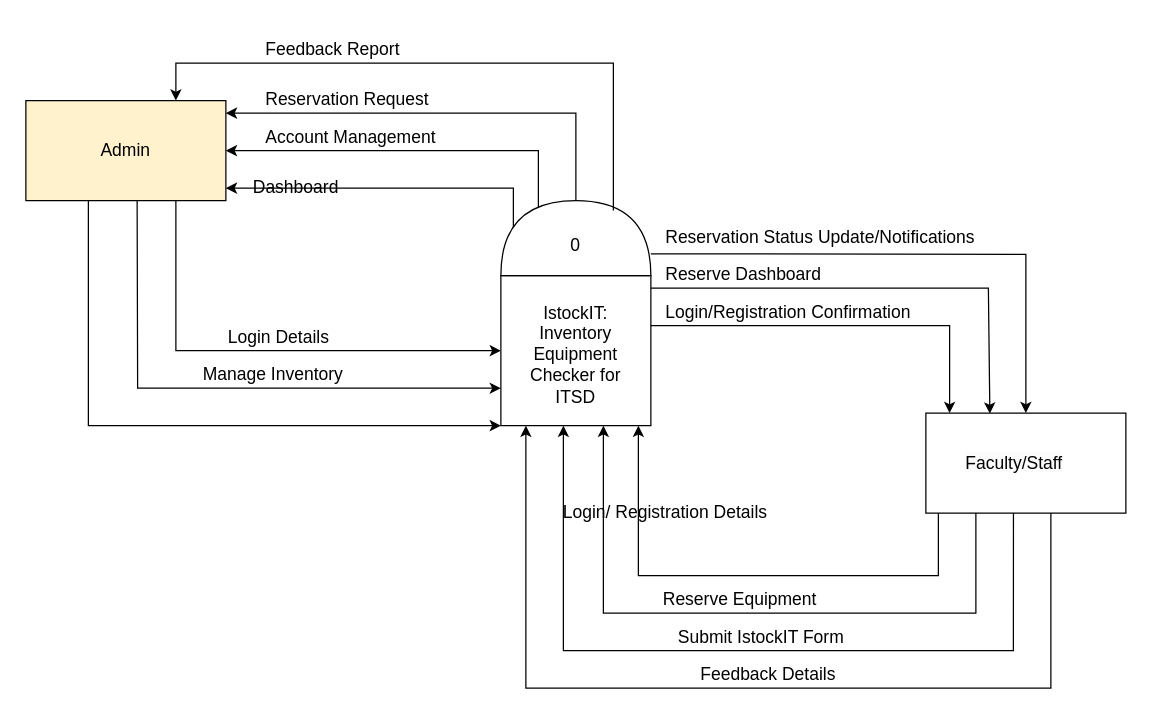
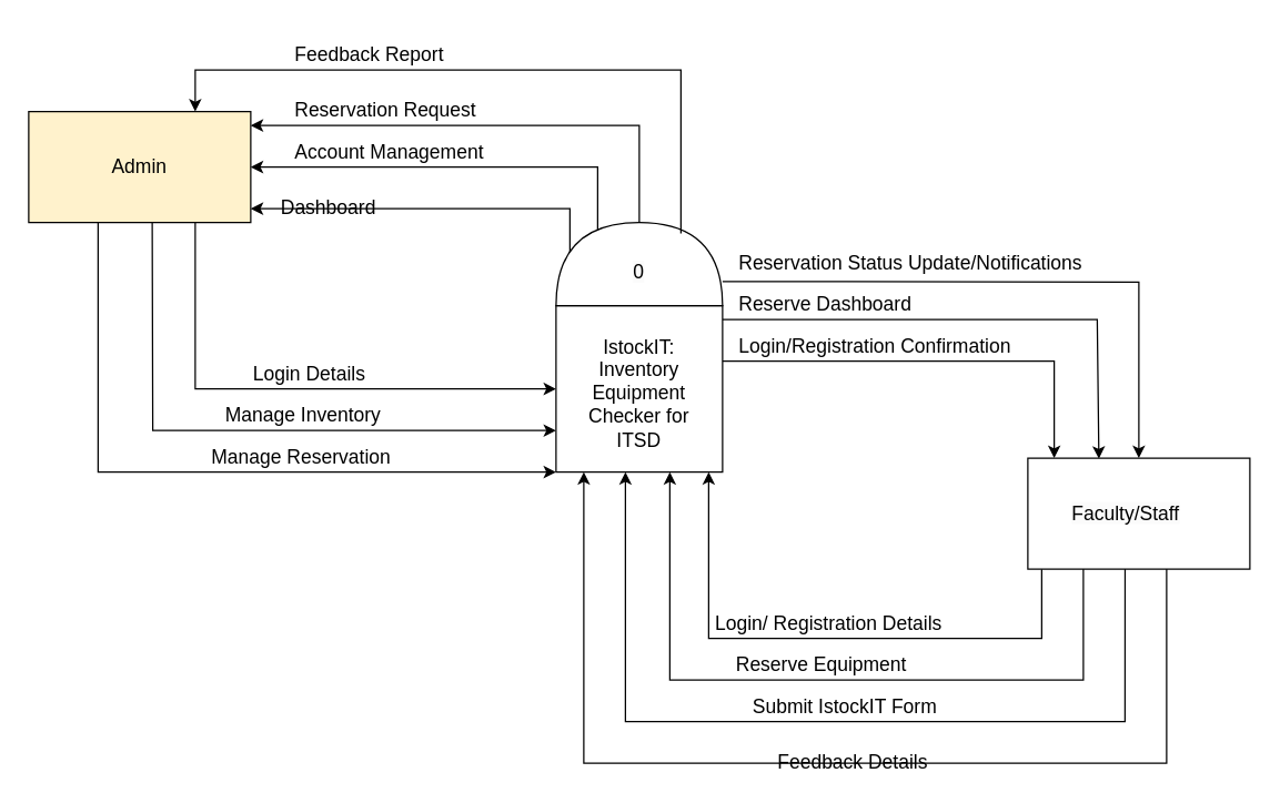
+ <mxCell id="35" value="&lt;font face=&quot;arial&quot; style=&quot;font-size: 14px;&quot;&gt;Manage Reservation&lt;/font&gt;" style="text;html=1;align=left;verticalAlign=bottom;whiteSpace=wrap;rounded=0;" vertex="1" parent="1"><mxGeometry x="150" y="310" width="140" height="30" as="geometry" /></mxCell>
- <mxCell id="30" value="&lt;font face=&quot;arial&quot; style=&quot;font-size: 14px;&quot;&gt;Login/ Registration Details&lt;/font&gt;" style="text;html=1;align=left;verticalAlign=bottom;whiteSpace=wrap;rounded=0;" parent="1" vertex="1"><mxGeometry x="447.5" y="390" width="200" height="30" as="geometry" /></mxCell>
+ <mxCell id="30" value="&lt;font face=&quot;arial&quot; style=&quot;font-size: 14px;&quot;&gt;Login/ Registration Details&lt;/font&gt;" style="text;html=1;align=left;verticalAlign=bottom;whiteSpace=wrap;rounded=0;" parent="1" vertex="1"><mxGeometry x="512.5" y="430" width="200" height="30" as="geometry" /></mxCell>
- <mxCell id="31" value="&lt;font style=&quot;font-size: 14px;&quot; face=&quot;arial&quot;&gt;Feedback Details&lt;/font&gt;" style="text;html=1;align=left;verticalAlign=bottom;whiteSpace=wrap;rounded=0;" parent="1" vertex="1"><mxGeometry x="557.5" y="520" width="170" height="30" as="geometry" /></mxCell>
+ <mxCell id="31" value="&lt;font style=&quot;font-size: 14px;&quot; face=&quot;arial&quot;&gt;Feedback Details&lt;/font&gt;" style="text;html=1;align=left;verticalAlign=bottom;whiteSpace=wrap;rounded=0;" parent="1" vertex="1"><mxGeometry x="557.5" y="530" width="170" height="30" as="geometry" /></mxCell>
